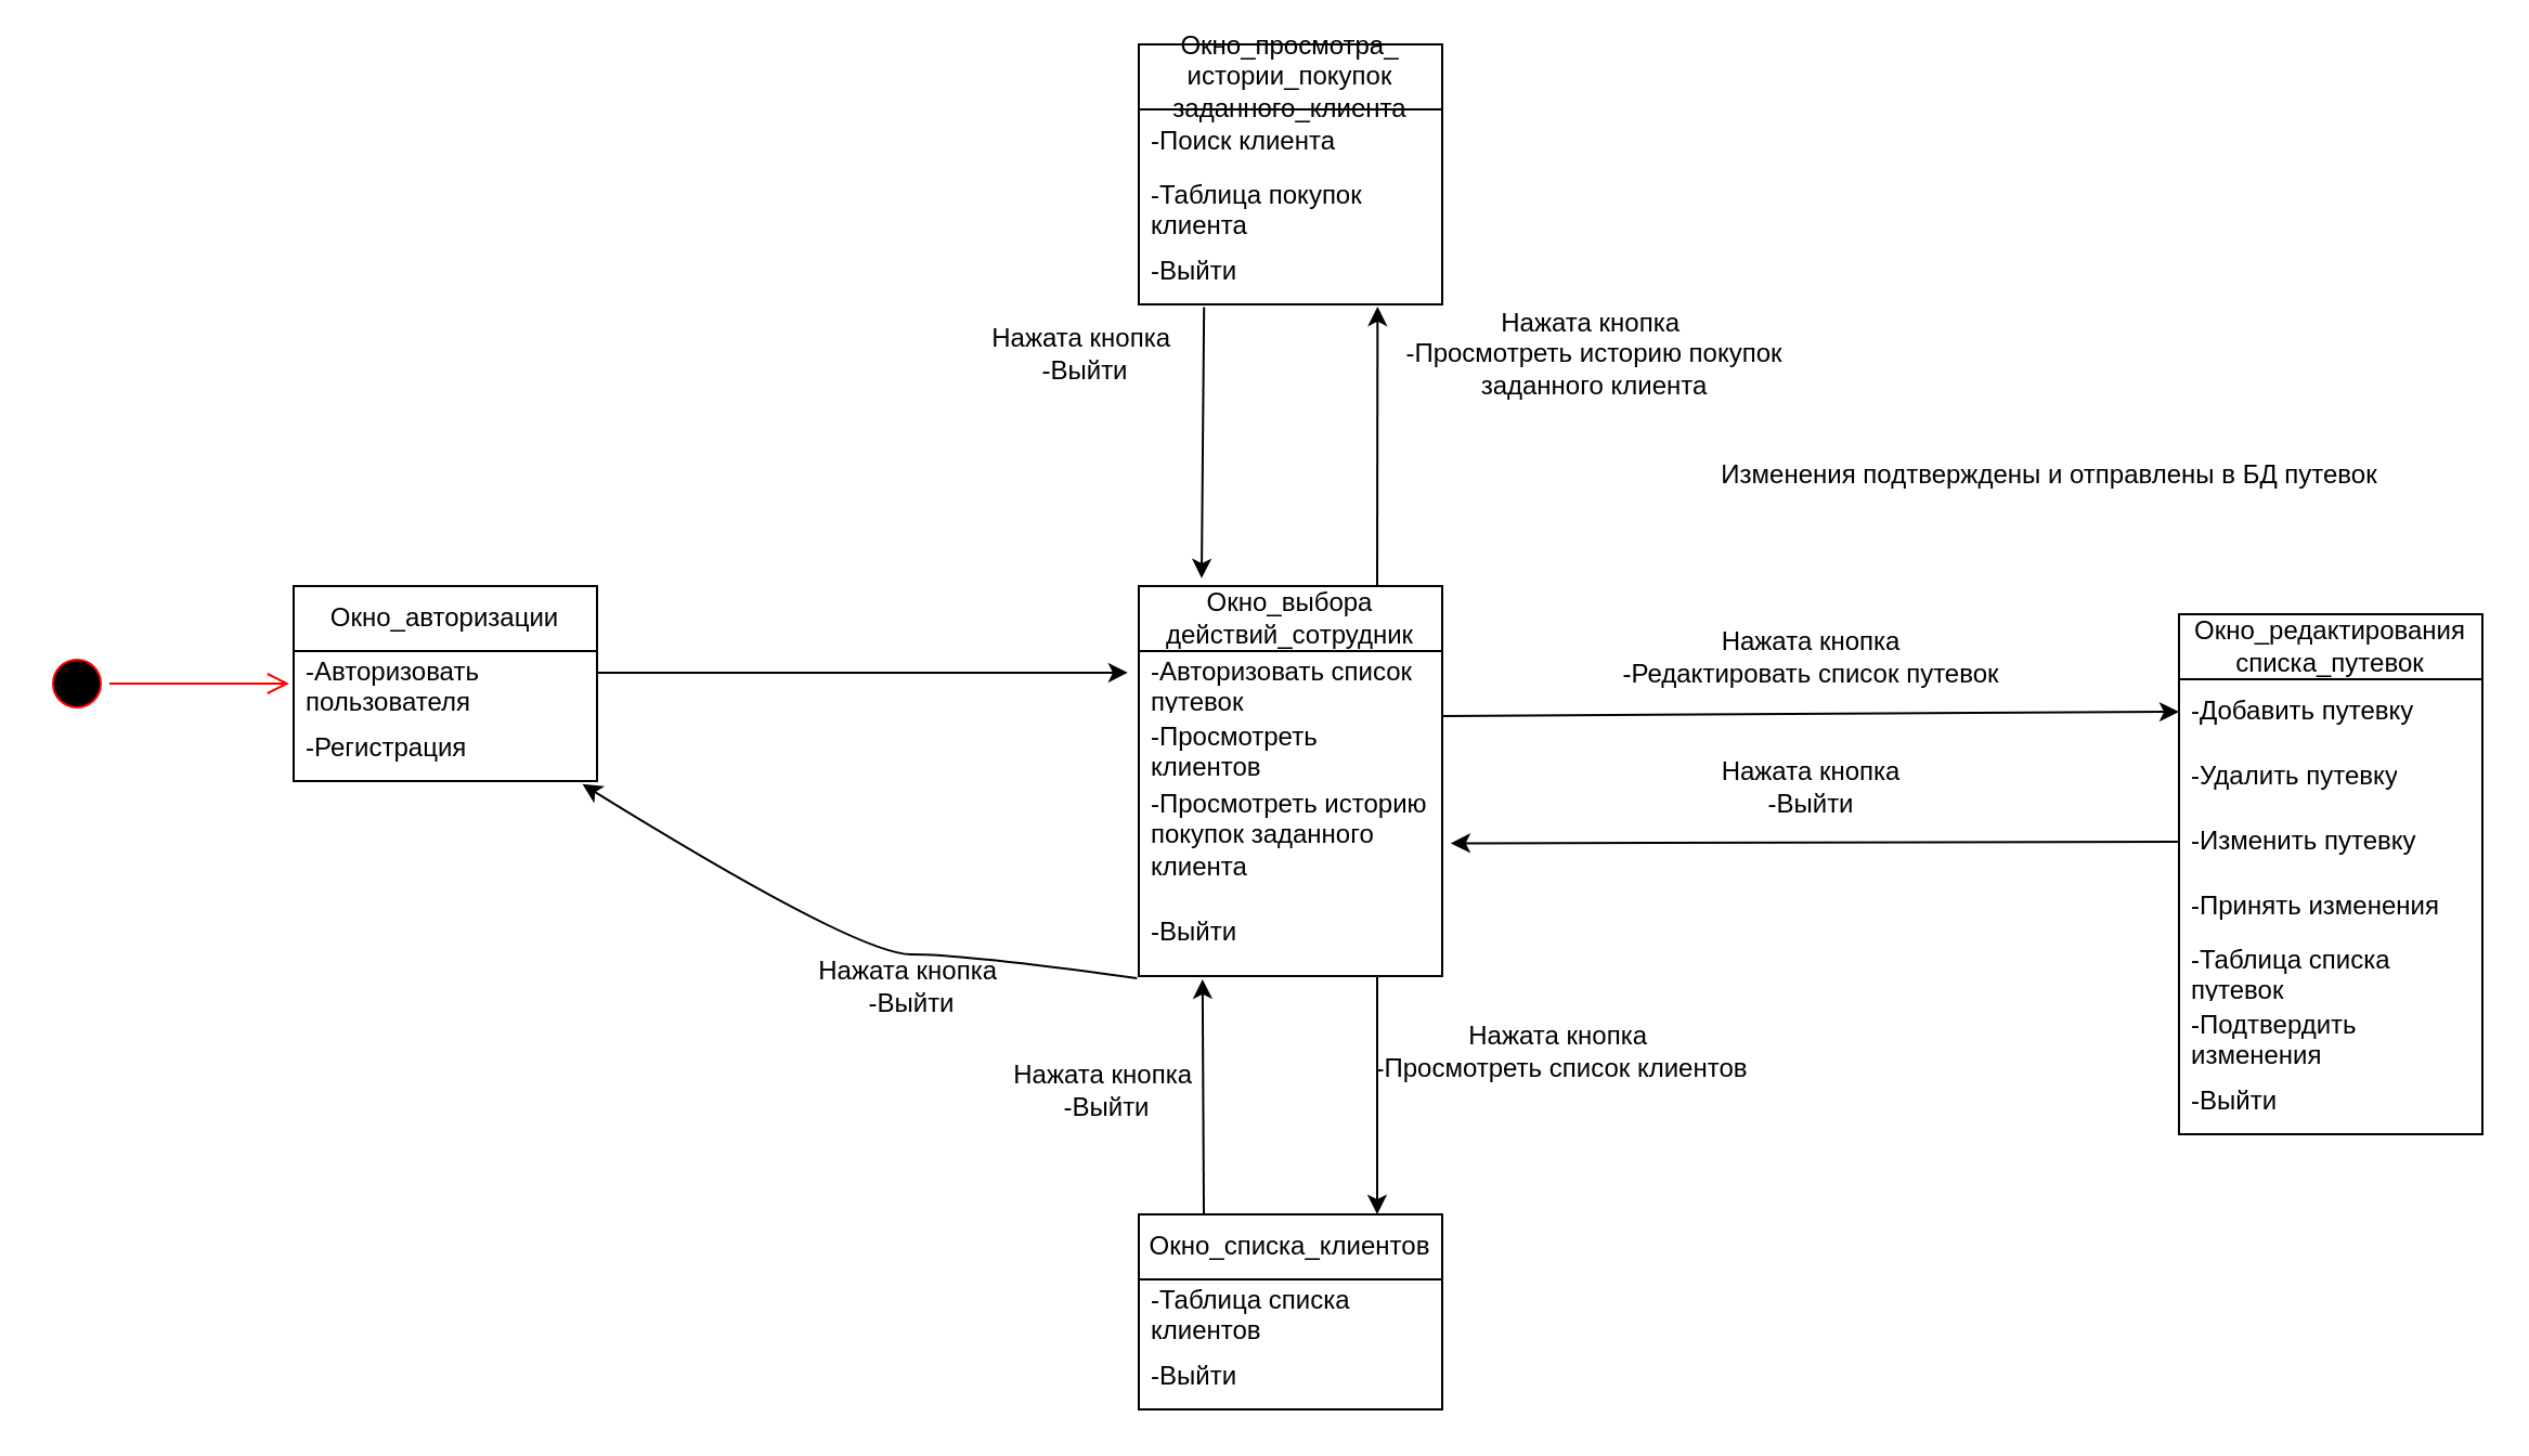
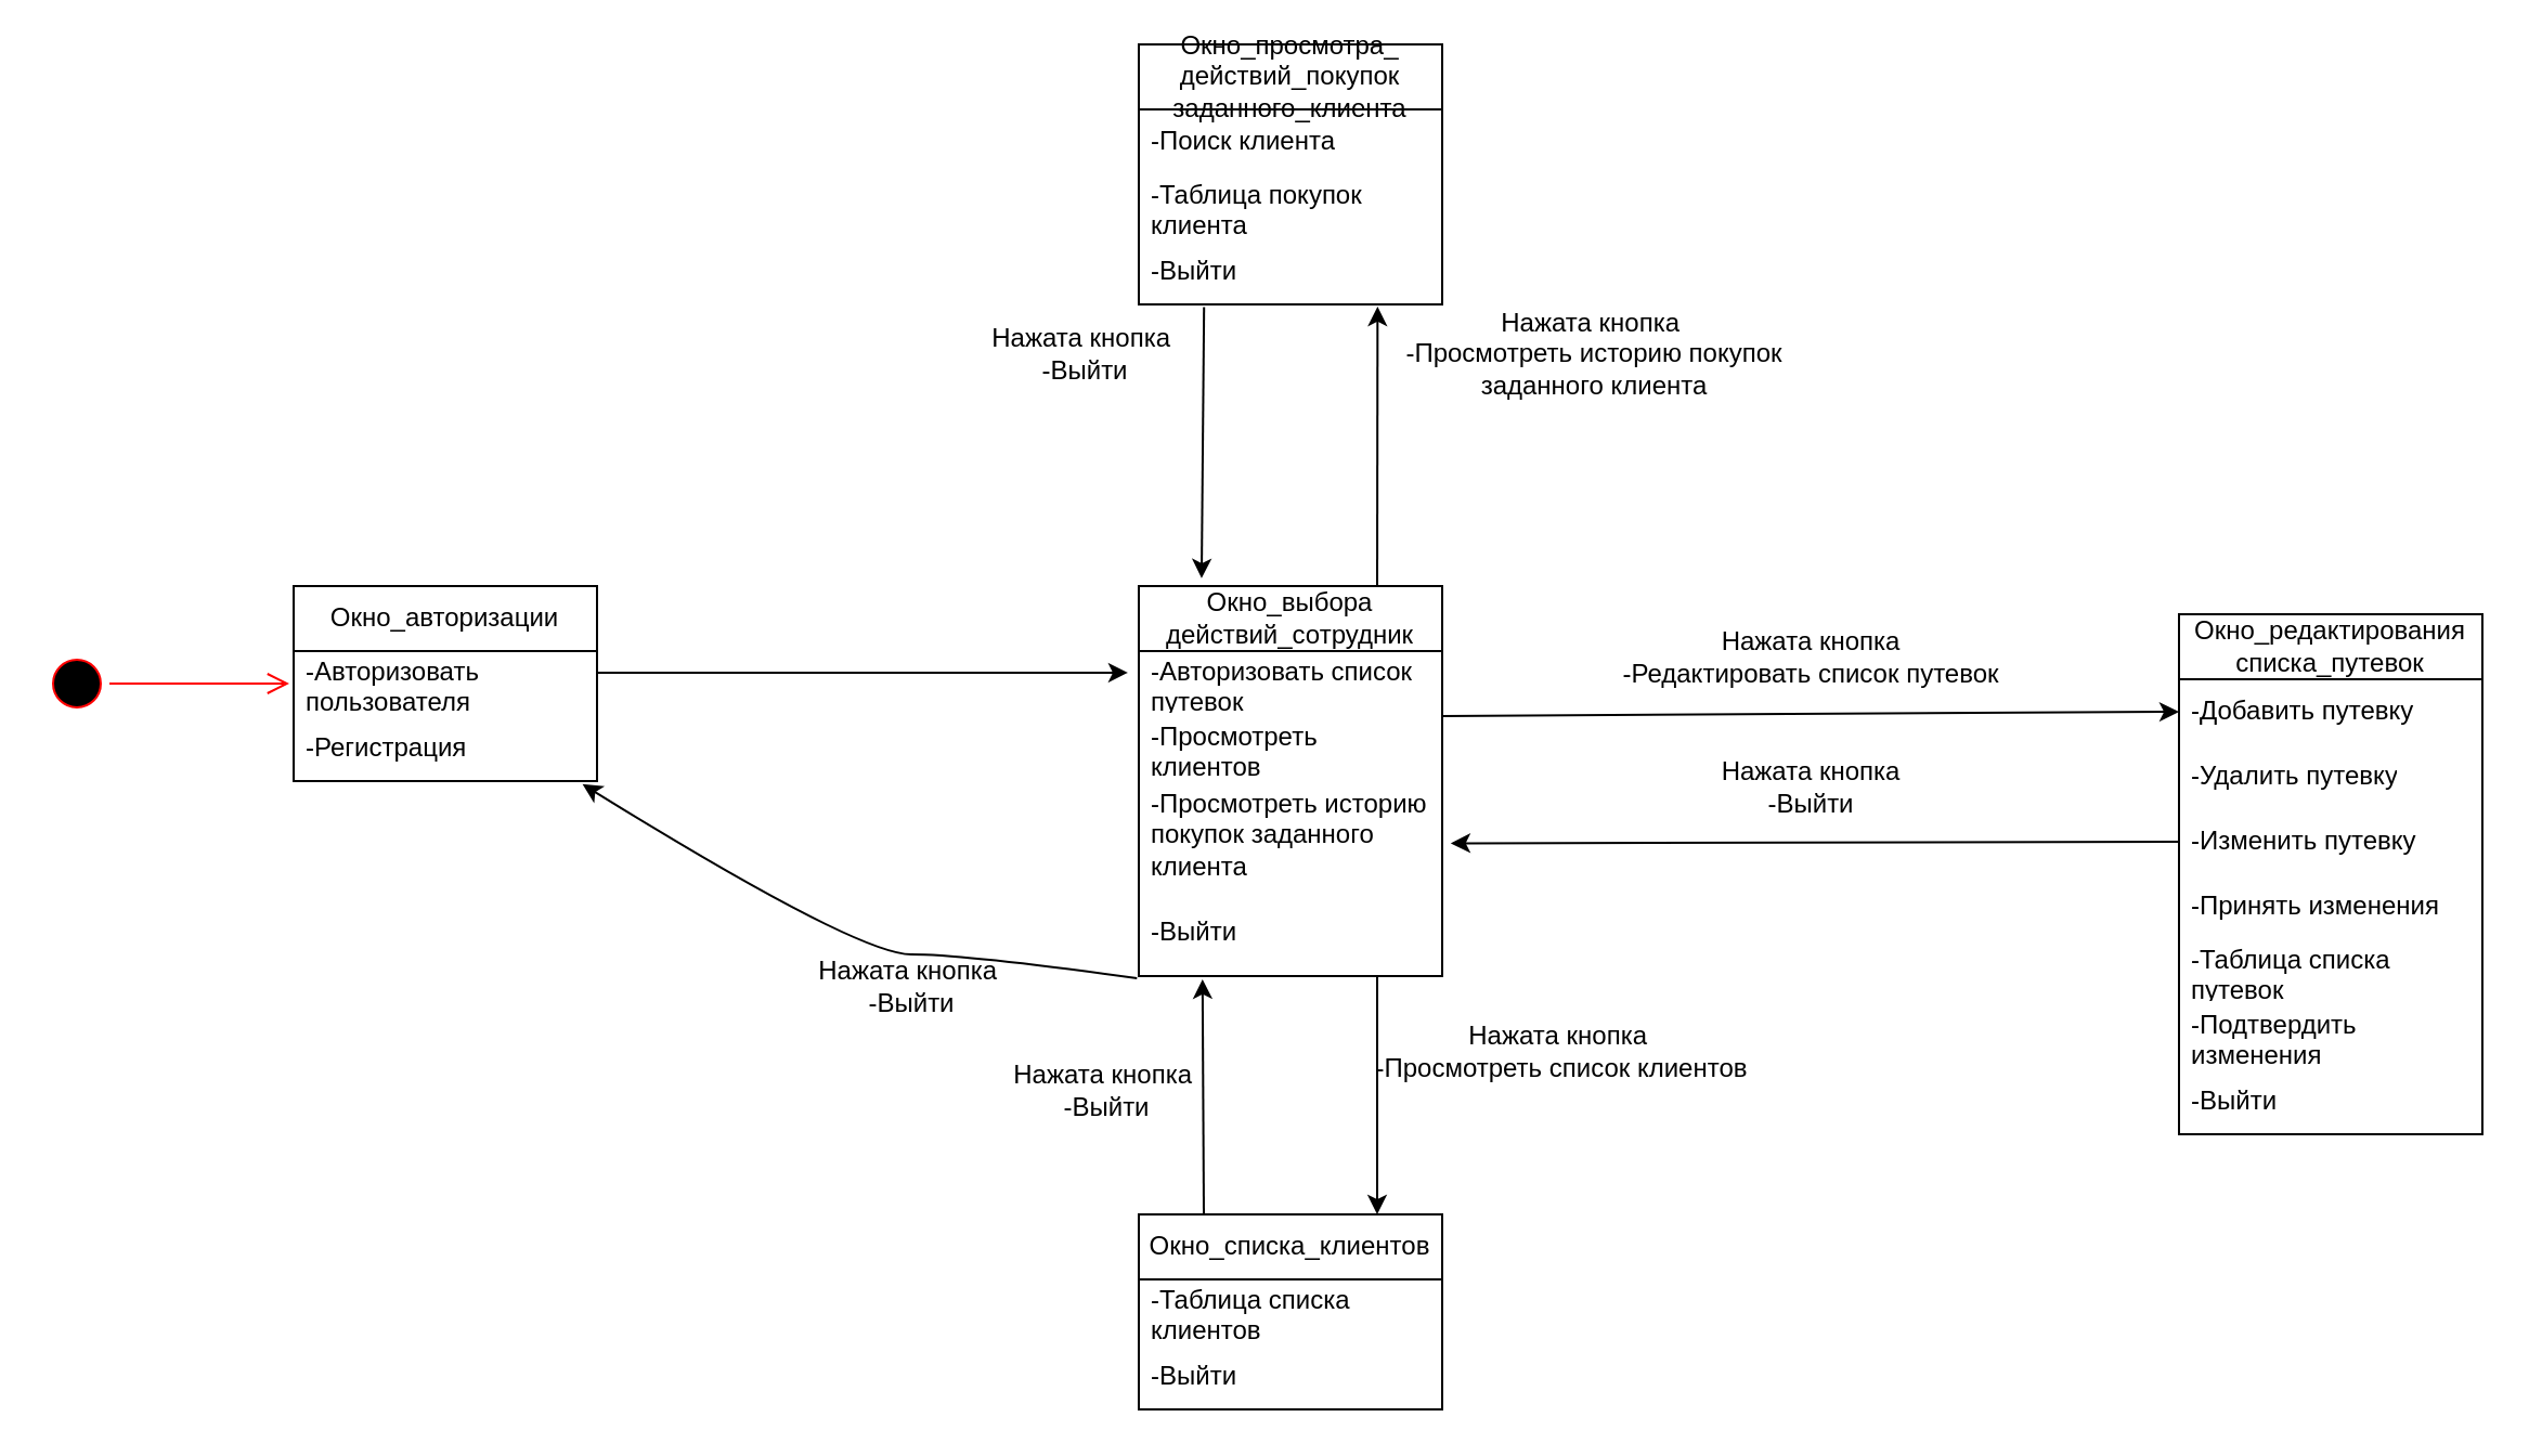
- <mxCell id="35" value="Окно_просмотра_&lt;br&gt;истории_покупок&lt;br&gt;заданного_клиента" style="swimlane;fontStyle=0;childLayout=stackLayout;horizontal=1;startSize=30;horizontalStack=0;resizeParent=1;resizeParentMax=0;resizeLast=0;collapsible=1;marginBottom=0;whiteSpace=wrap;html=1;" parent="1" vertex="1"><mxGeometry x="525" y="20" width="140" height="120" as="geometry" /></mxCell>
+ <mxCell id="35" value="Окно_просмотра_&lt;br&gt;действий_покупок&lt;br&gt;заданного_клиента" style="swimlane;fontStyle=0;childLayout=stackLayout;horizontal=1;startSize=30;horizontalStack=0;resizeParent=1;resizeParentMax=0;resizeLast=0;collapsible=1;marginBottom=0;whiteSpace=wrap;html=1;" parent="1" vertex="1"><mxGeometry x="525" y="20" width="140" height="120" as="geometry" /></mxCell>
- <mxCell id="27" value="Изменения подтверждены и отправлены в БД путевок" style="text;html=1;align=center;verticalAlign=middle;resizable=0;points=[];autosize=1;strokeColor=none;fillColor=none;" parent="1" vertex="1"><mxGeometry x="780" y="204" width="330" height="30" as="geometry" /></mxCell>
